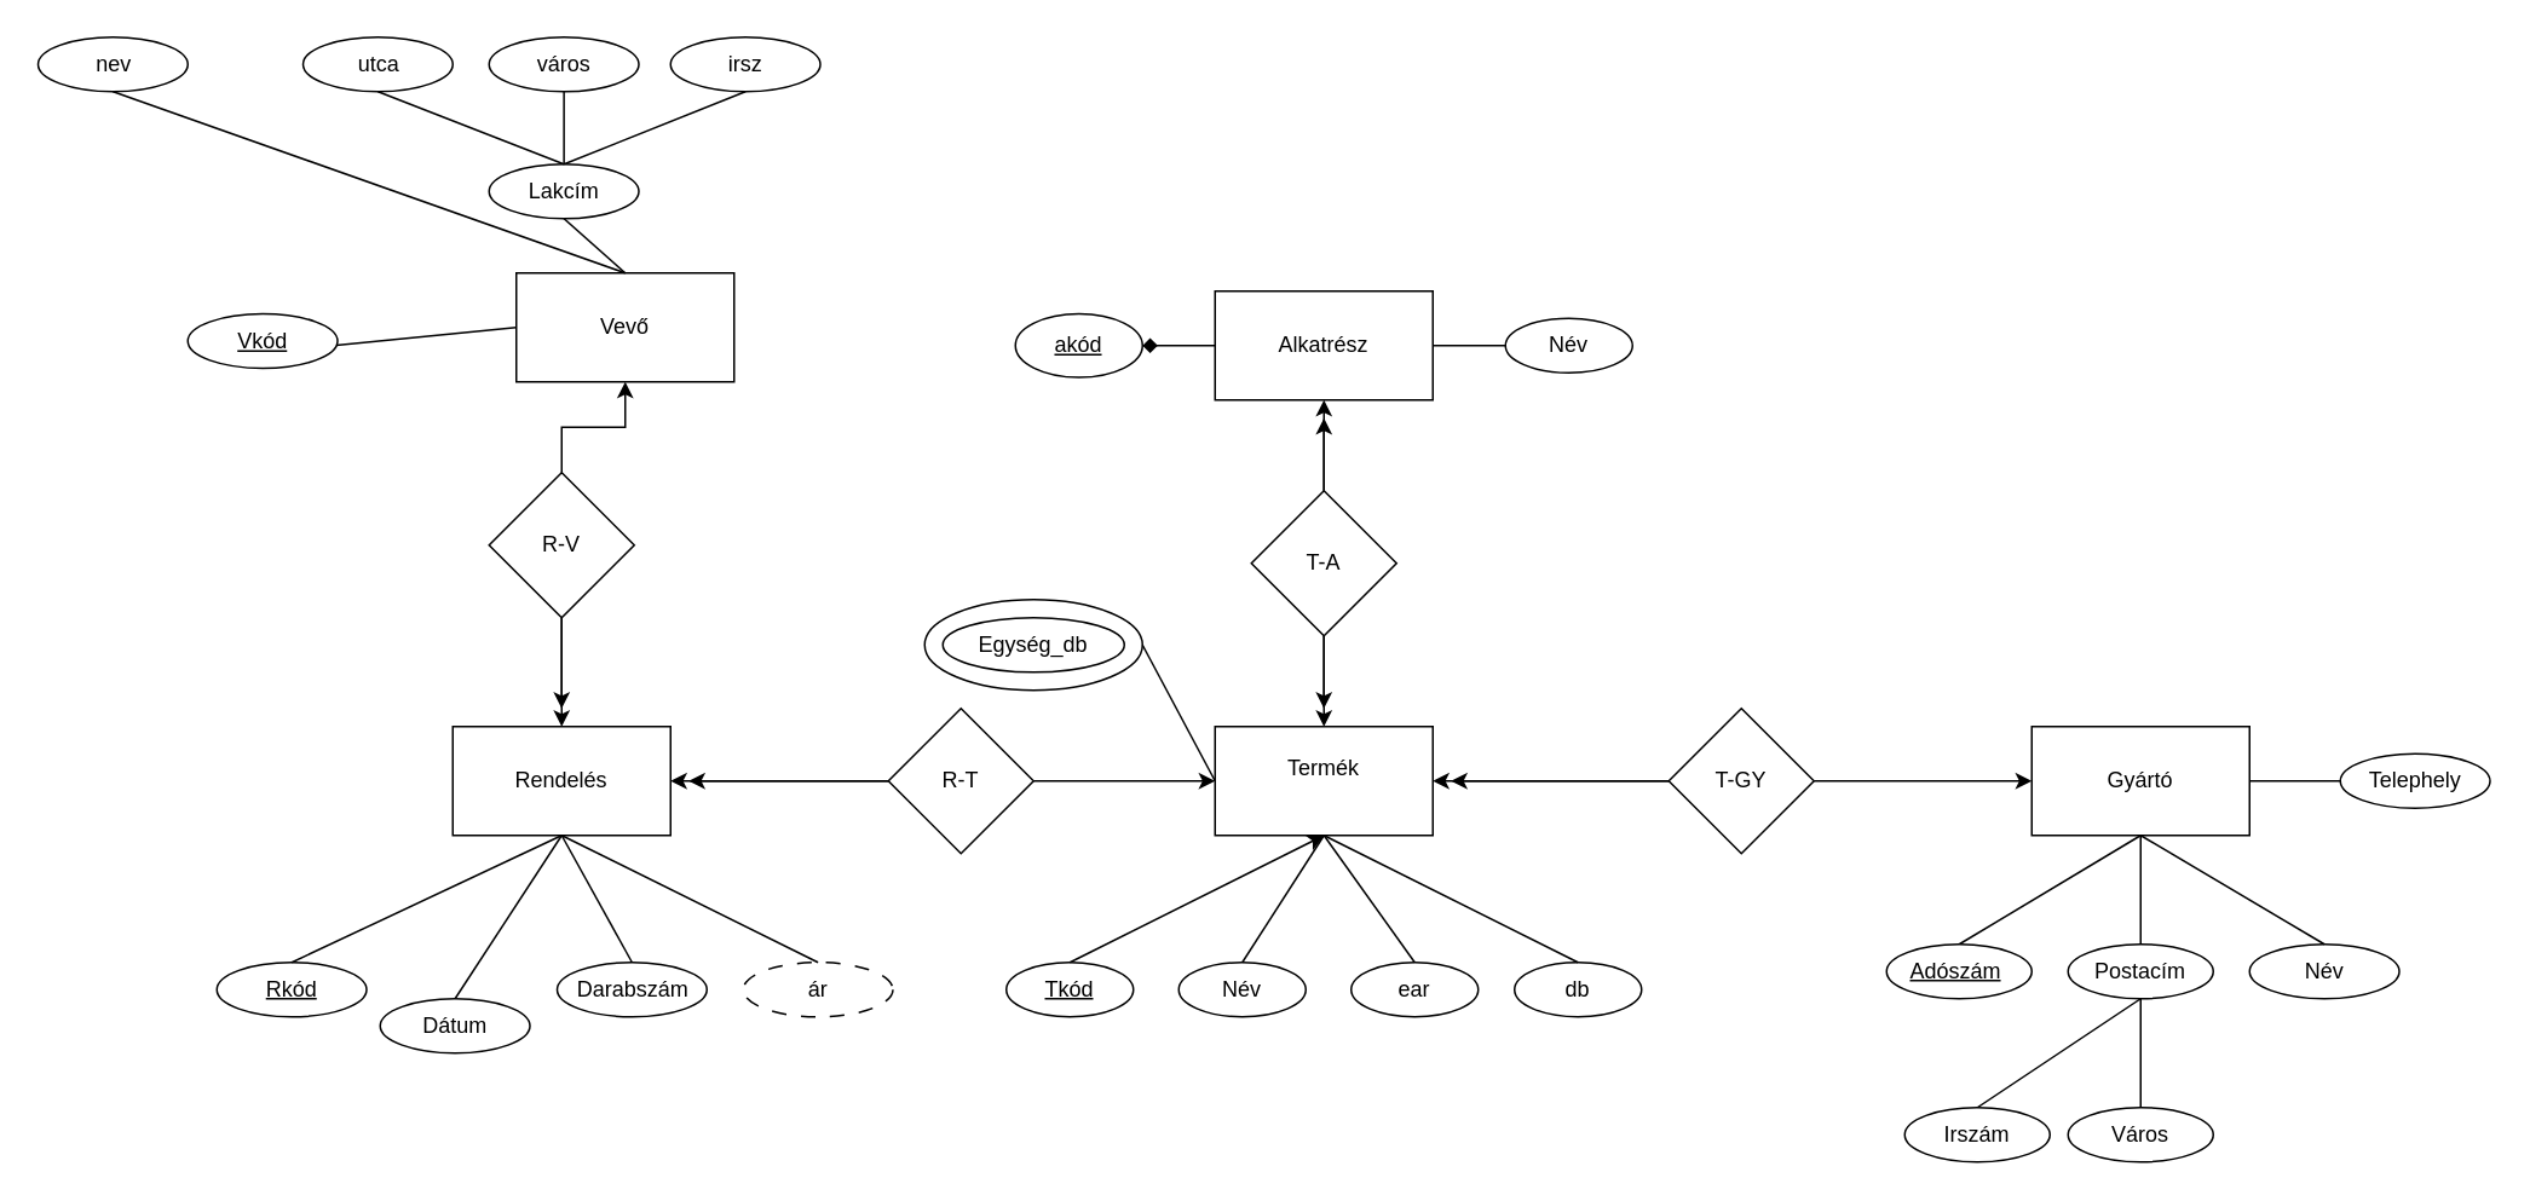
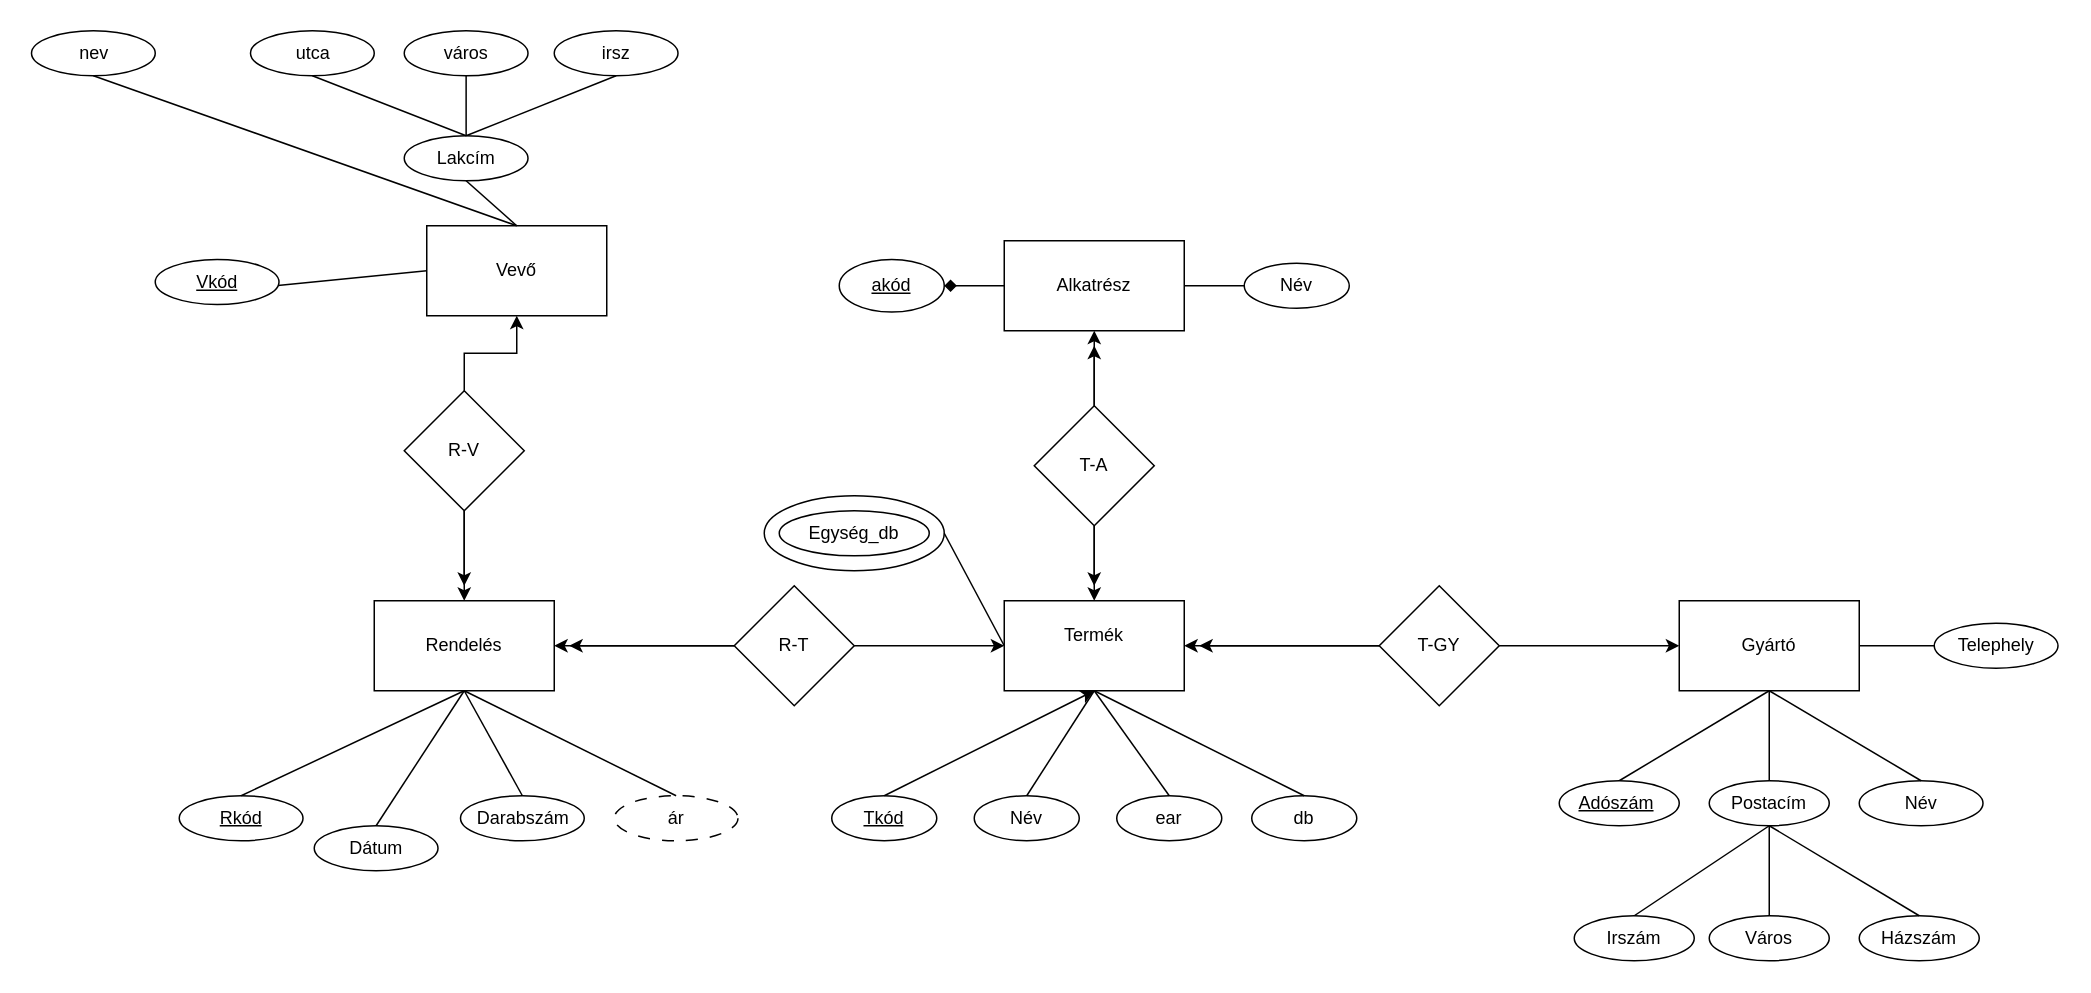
+ <mxCell id="30" value="" style="endArrow=none;html=1;rounded=0;entryX=0.5;entryY=1;entryDx=0;entryDy=0;exitX=0.5;exitY=0;exitDx=0;exitDy=0;" edge="1" parent="1" source="27" target="17"><mxGeometry width="50" height="50" relative="1" as="geometry"><mxPoint x="959" y="550" as="sourcePoint" /><mxPoint x="1009" y="500" as="targetPoint" /></mxGeometry></mxCell>
+ <mxCell id="27" value="Házszám" style="ellipse;whiteSpace=wrap;html=1;" vertex="1" parent="1"><mxGeometry x="1239" y="610" width="80" height="30" as="geometry" /></mxCell>
